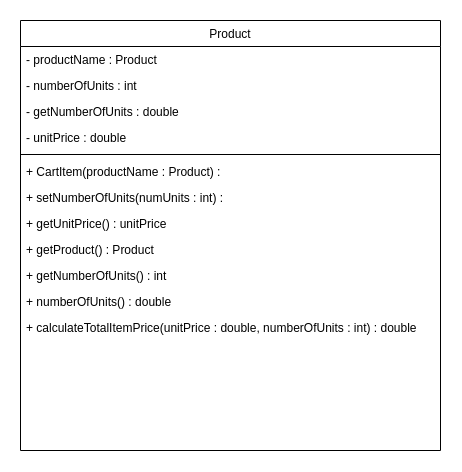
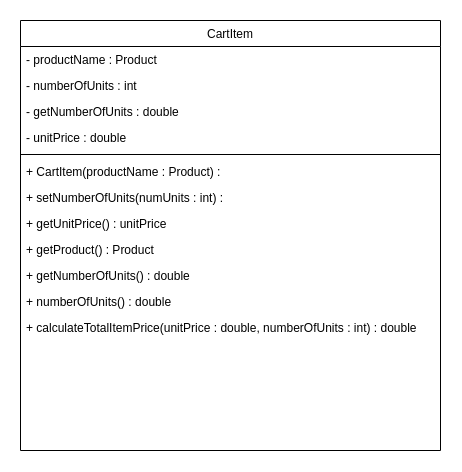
- <mxCell id="2" value="Product" style="swimlane;fontStyle=0;align=center;verticalAlign=top;childLayout=stackLayout;horizontal=1;startSize=26;horizontalStack=0;resizeParent=1;resizeLast=0;collapsible=1;marginBottom=0;rounded=0;shadow=0;strokeWidth=1;" parent="1" vertex="1"><mxGeometry x="20" y="20" width="420" height="430" as="geometry"><mxRectangle x="550" y="140" width="160" height="26" as="alternateBounds" /></mxGeometry></mxCell>
+ <mxCell id="2" value="CartItem" style="swimlane;fontStyle=0;align=center;verticalAlign=top;childLayout=stackLayout;horizontal=1;startSize=26;horizontalStack=0;resizeParent=1;resizeLast=0;collapsible=1;marginBottom=0;rounded=0;shadow=0;strokeWidth=1;" parent="1" vertex="1"><mxGeometry x="20" y="20" width="420" height="430" as="geometry"><mxRectangle x="550" y="140" width="160" height="26" as="alternateBounds" /></mxGeometry></mxCell>
- <mxCell id="12" value="+ getNumberOfUnits() : int" style="text;align=left;verticalAlign=top;spacingLeft=4;spacingRight=4;overflow=hidden;rotatable=0;points=[[0,0.5],[1,0.5]];portConstraint=eastwest;" parent="2" vertex="1"><mxGeometry y="242" width="420" height="26" as="geometry" /></mxCell>
+ <mxCell id="12" value="+ getNumberOfUnits() : double" style="text;align=left;verticalAlign=top;spacingLeft=4;spacingRight=4;overflow=hidden;rotatable=0;points=[[0,0.5],[1,0.5]];portConstraint=eastwest;" parent="2" vertex="1"><mxGeometry y="242" width="420" height="26" as="geometry" /></mxCell>
